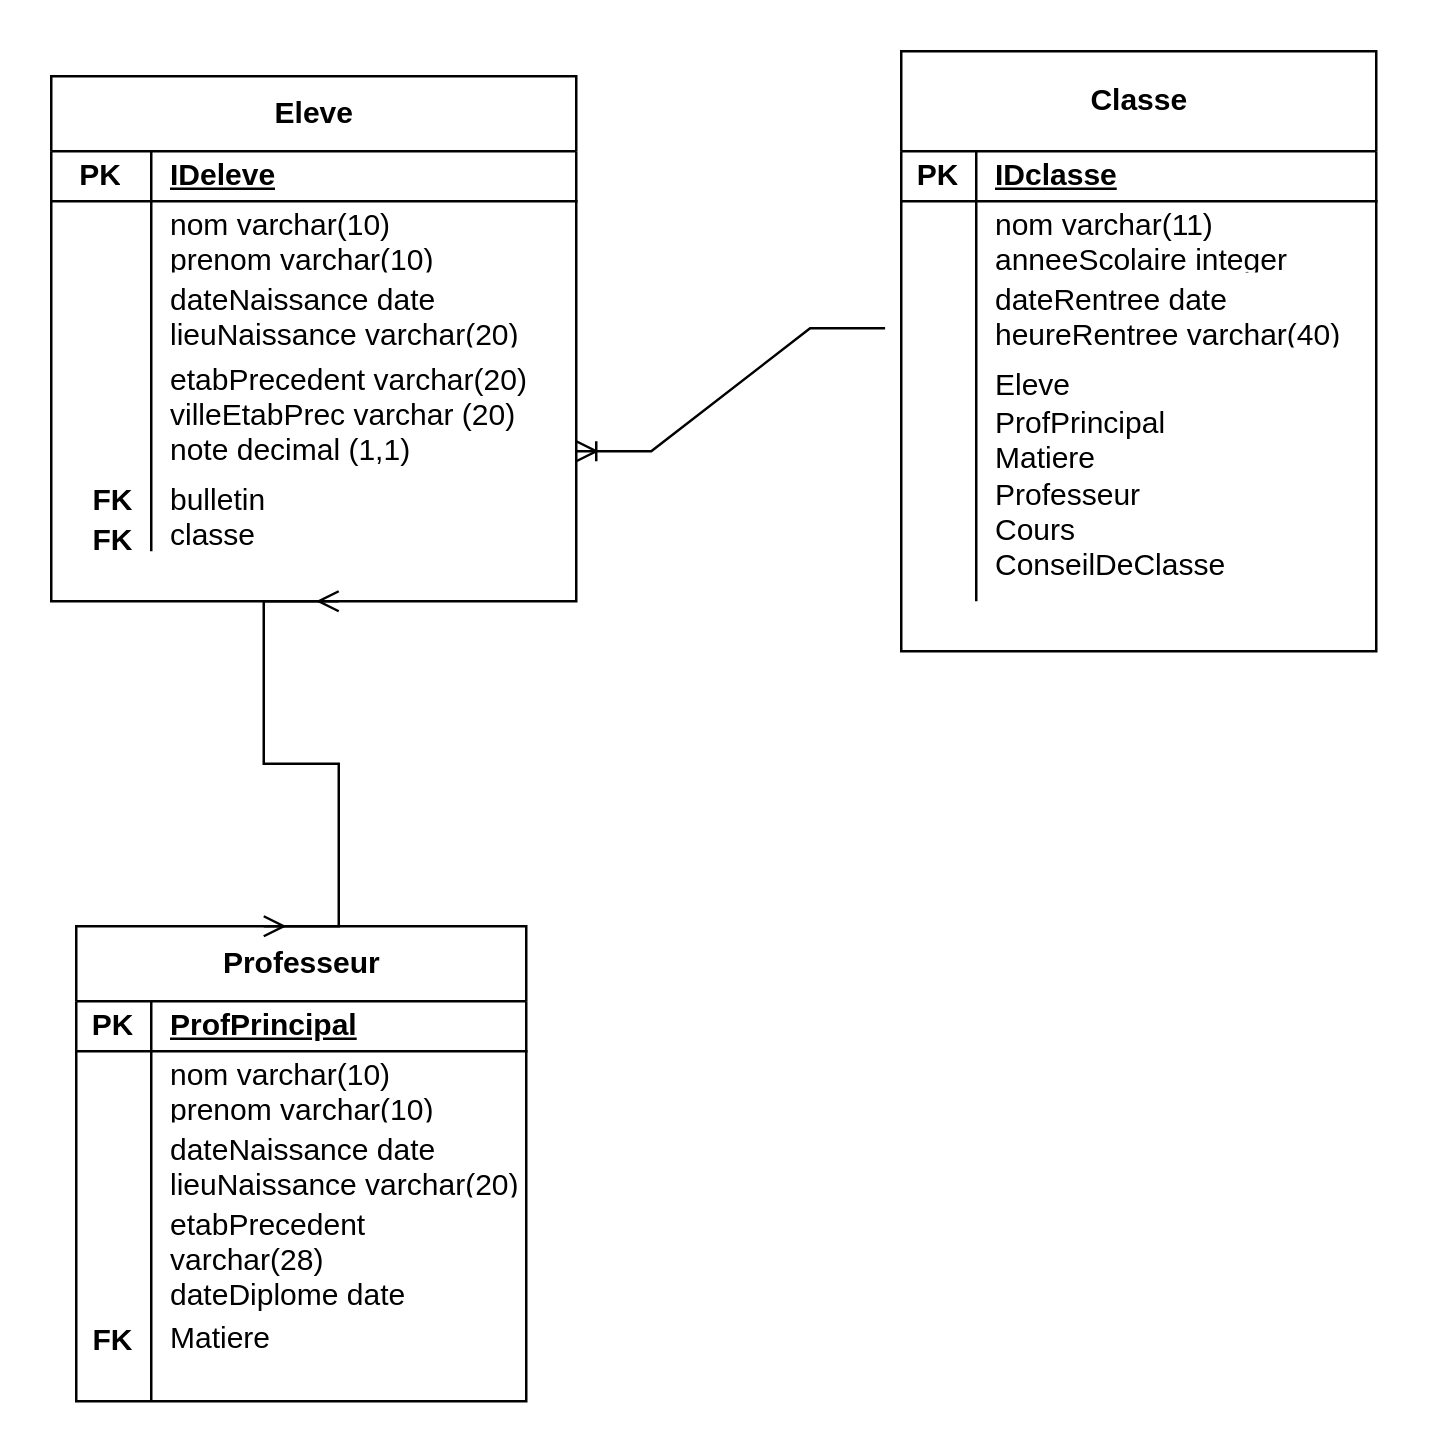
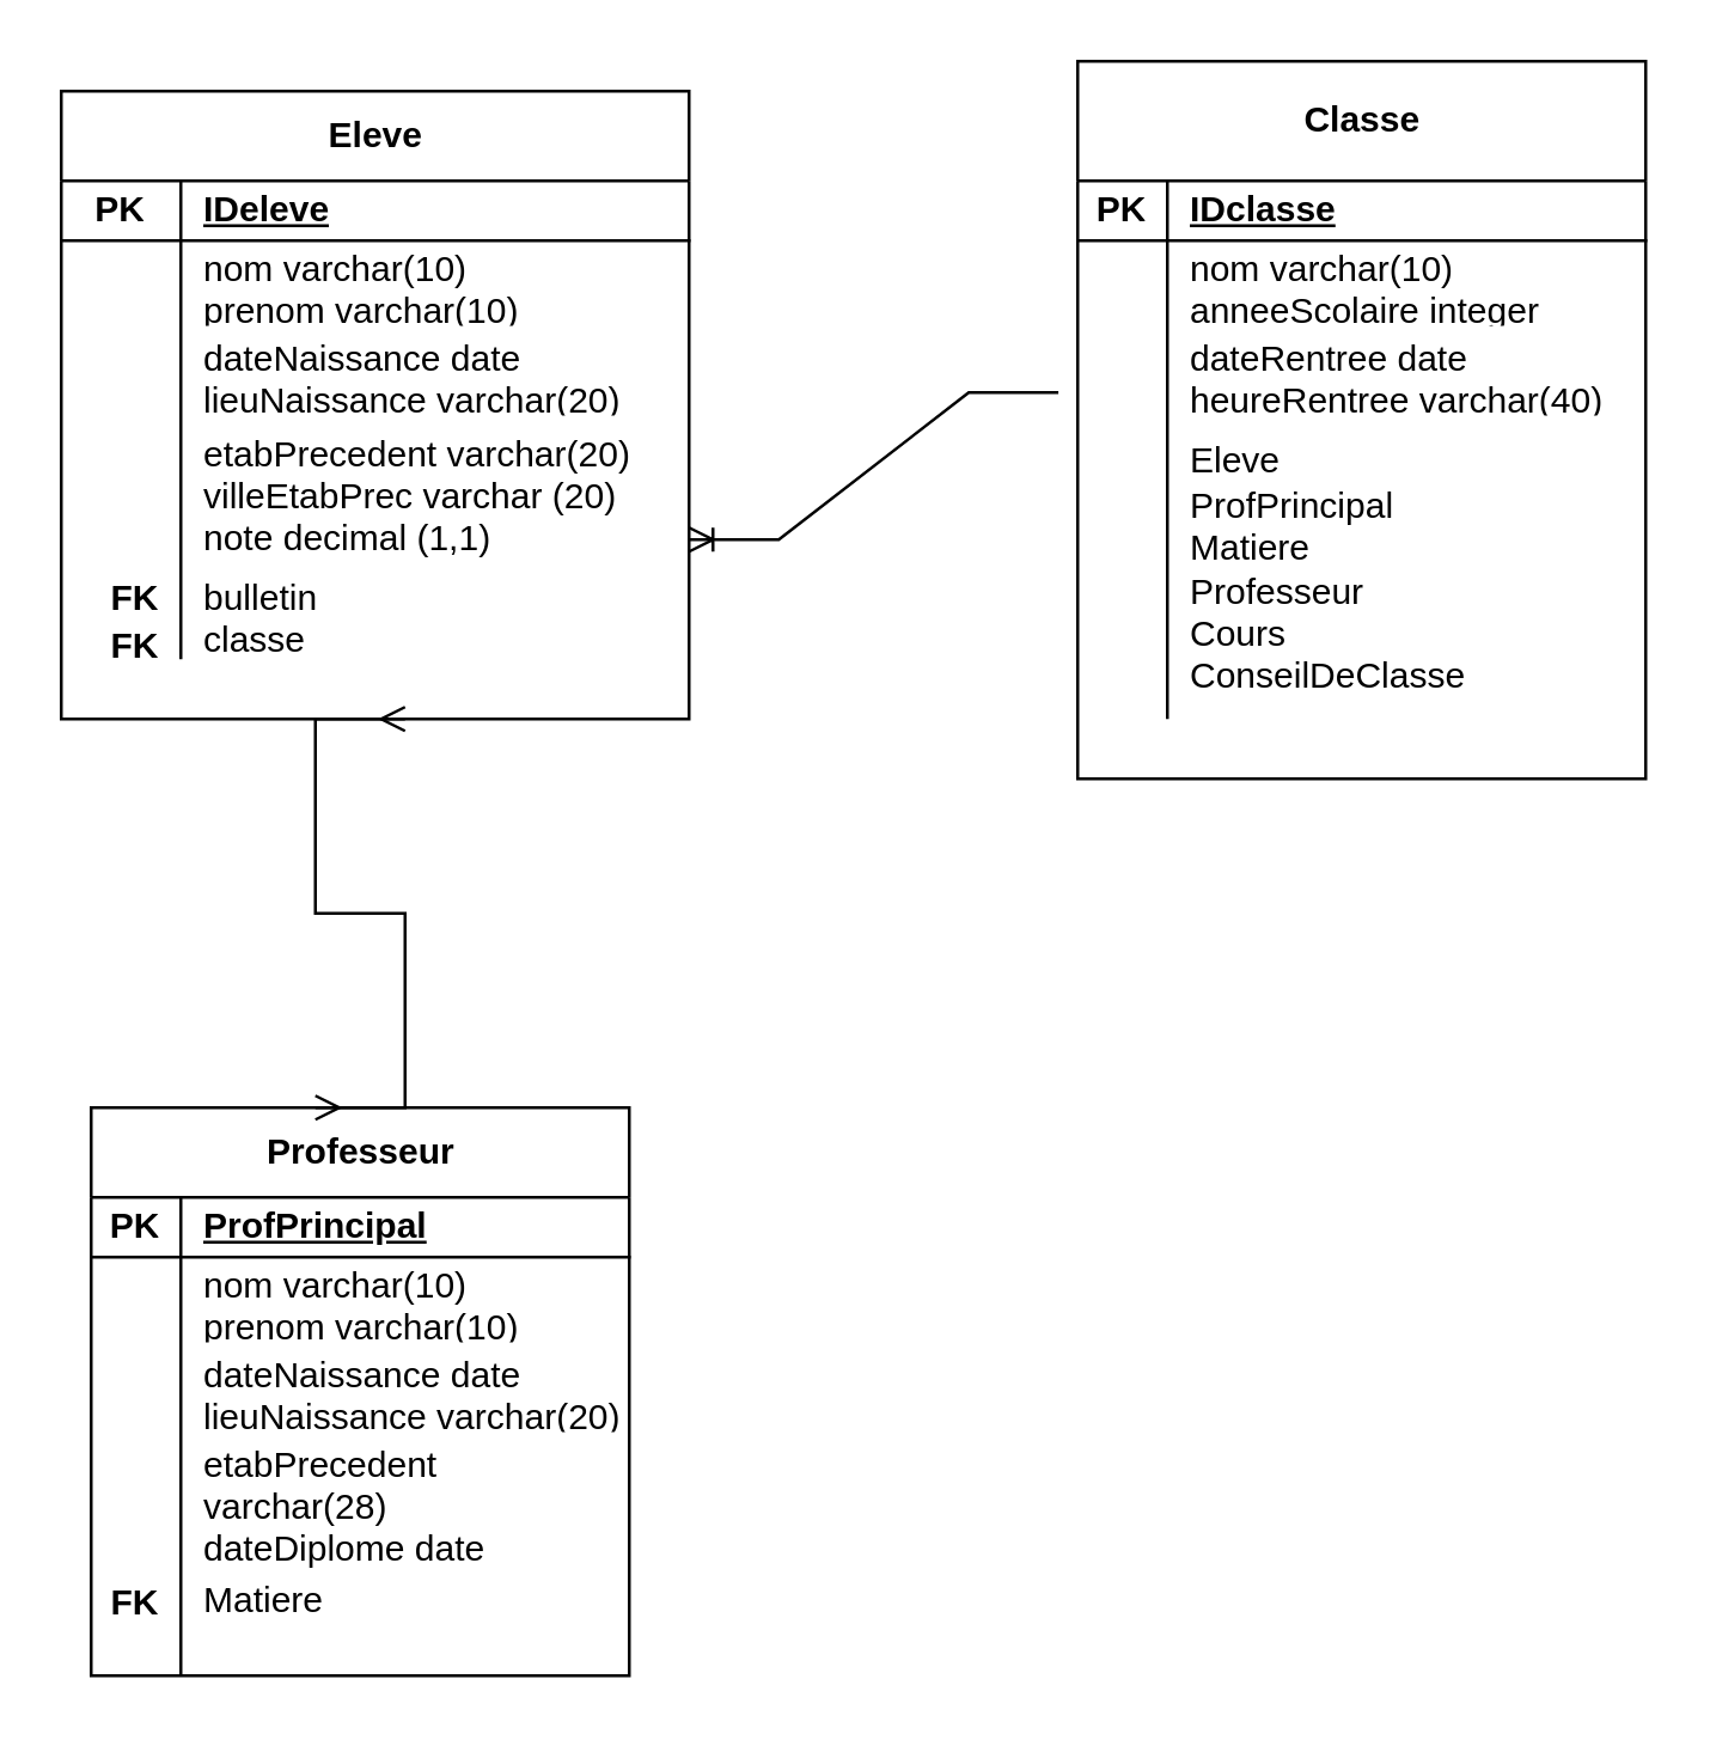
- <mxCell id="40" value="nom varchar(11)&lt;div&gt;anneeScolaire integer&lt;/div&gt;" style="shape=partialRectangle;connectable=0;fillColor=none;top=0;left=0;bottom=0;right=0;align=left;spacingLeft=6;overflow=hidden;whiteSpace=wrap;html=1;" vertex="1" parent="38"><mxGeometry x="30" width="160" height="30" as="geometry"><mxRectangle width="160" height="30" as="alternateBounds" /></mxGeometry></mxCell>
+ <mxCell id="40" value="nom varchar(10)&lt;div&gt;anneeScolaire integer&lt;/div&gt;" style="shape=partialRectangle;connectable=0;fillColor=none;top=0;left=0;bottom=0;right=0;align=left;spacingLeft=6;overflow=hidden;whiteSpace=wrap;html=1;" vertex="1" parent="38"><mxGeometry x="30" width="160" height="30" as="geometry"><mxRectangle width="160" height="30" as="alternateBounds" /></mxGeometry></mxCell>
